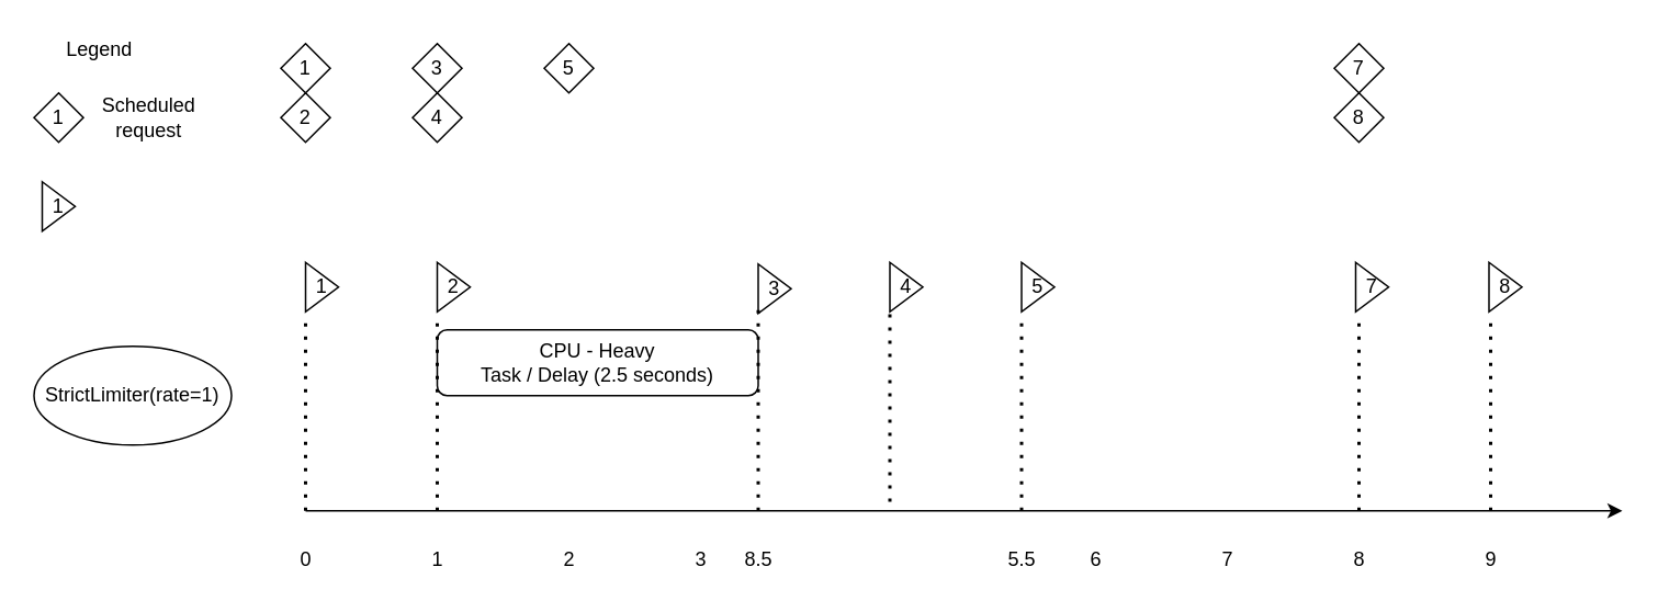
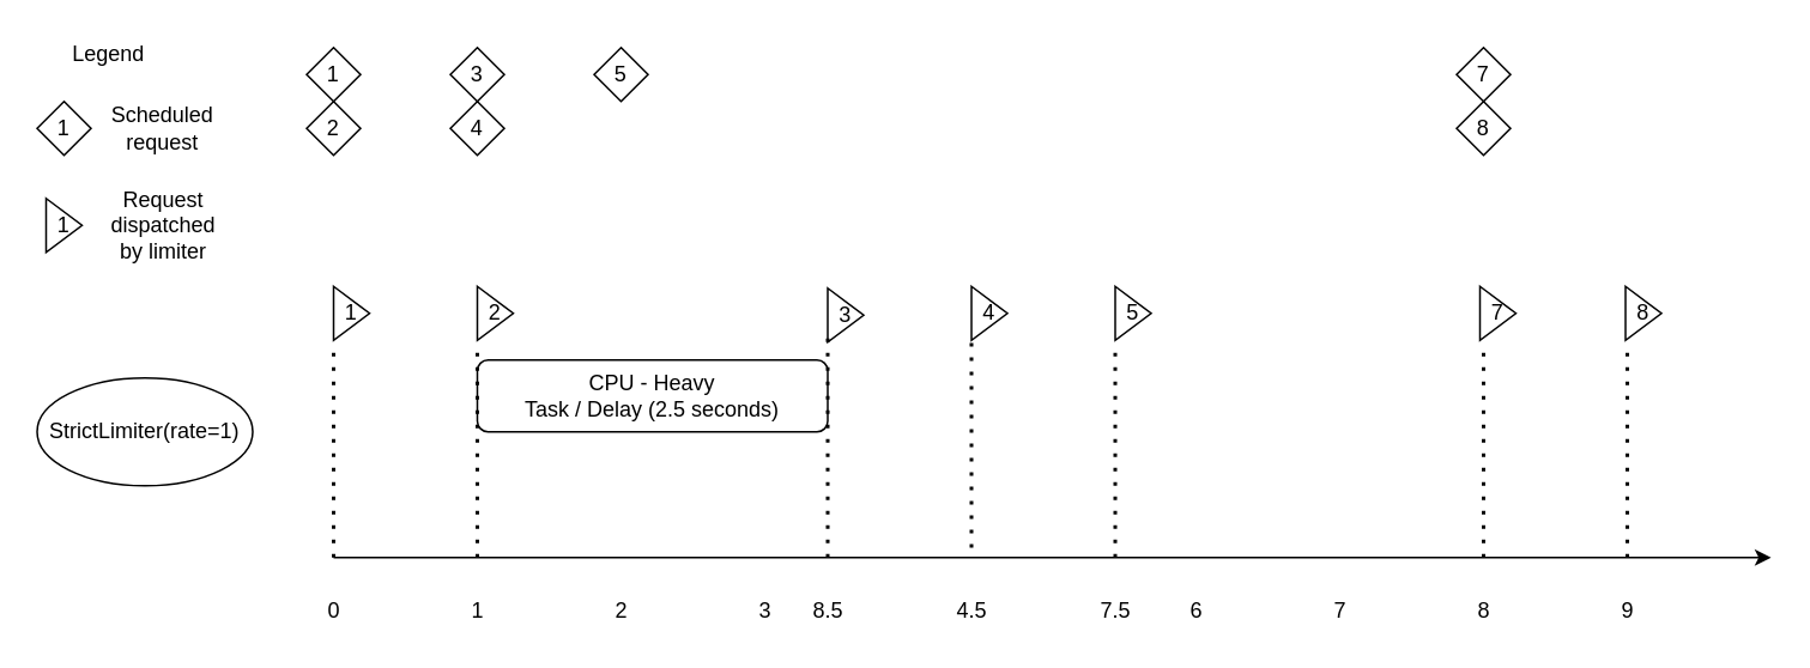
+ <mxCell id="35" value="Request&lt;br&gt;dispatched&lt;br&gt;by limiter" style="text;html=1;align=center;verticalAlign=middle;resizable=0;points=[];autosize=1;" parent="1" vertex="1"><mxGeometry x="55" y="100" width="70" height="50" as="geometry" /></mxCell>
+ <mxCell id="6" value="4.5" style="text;html=1;align=center;verticalAlign=middle;resizable=0;points=[];autosize=1;" parent="1" vertex="1"><mxGeometry x="525" y="330" width="30" height="20" as="geometry" /></mxCell>
- <mxCell id="7" value="5.5" style="text;html=1;align=center;verticalAlign=middle;resizable=0;points=[];autosize=1;" parent="1" vertex="1"><mxGeometry x="605" y="330" width="30" height="20" as="geometry" /></mxCell>
+ <mxCell id="7" value="7.5" style="text;html=1;align=center;verticalAlign=middle;resizable=0;points=[];autosize=1;" parent="1" vertex="1"><mxGeometry x="605" y="330" width="30" height="20" as="geometry" /></mxCell>
